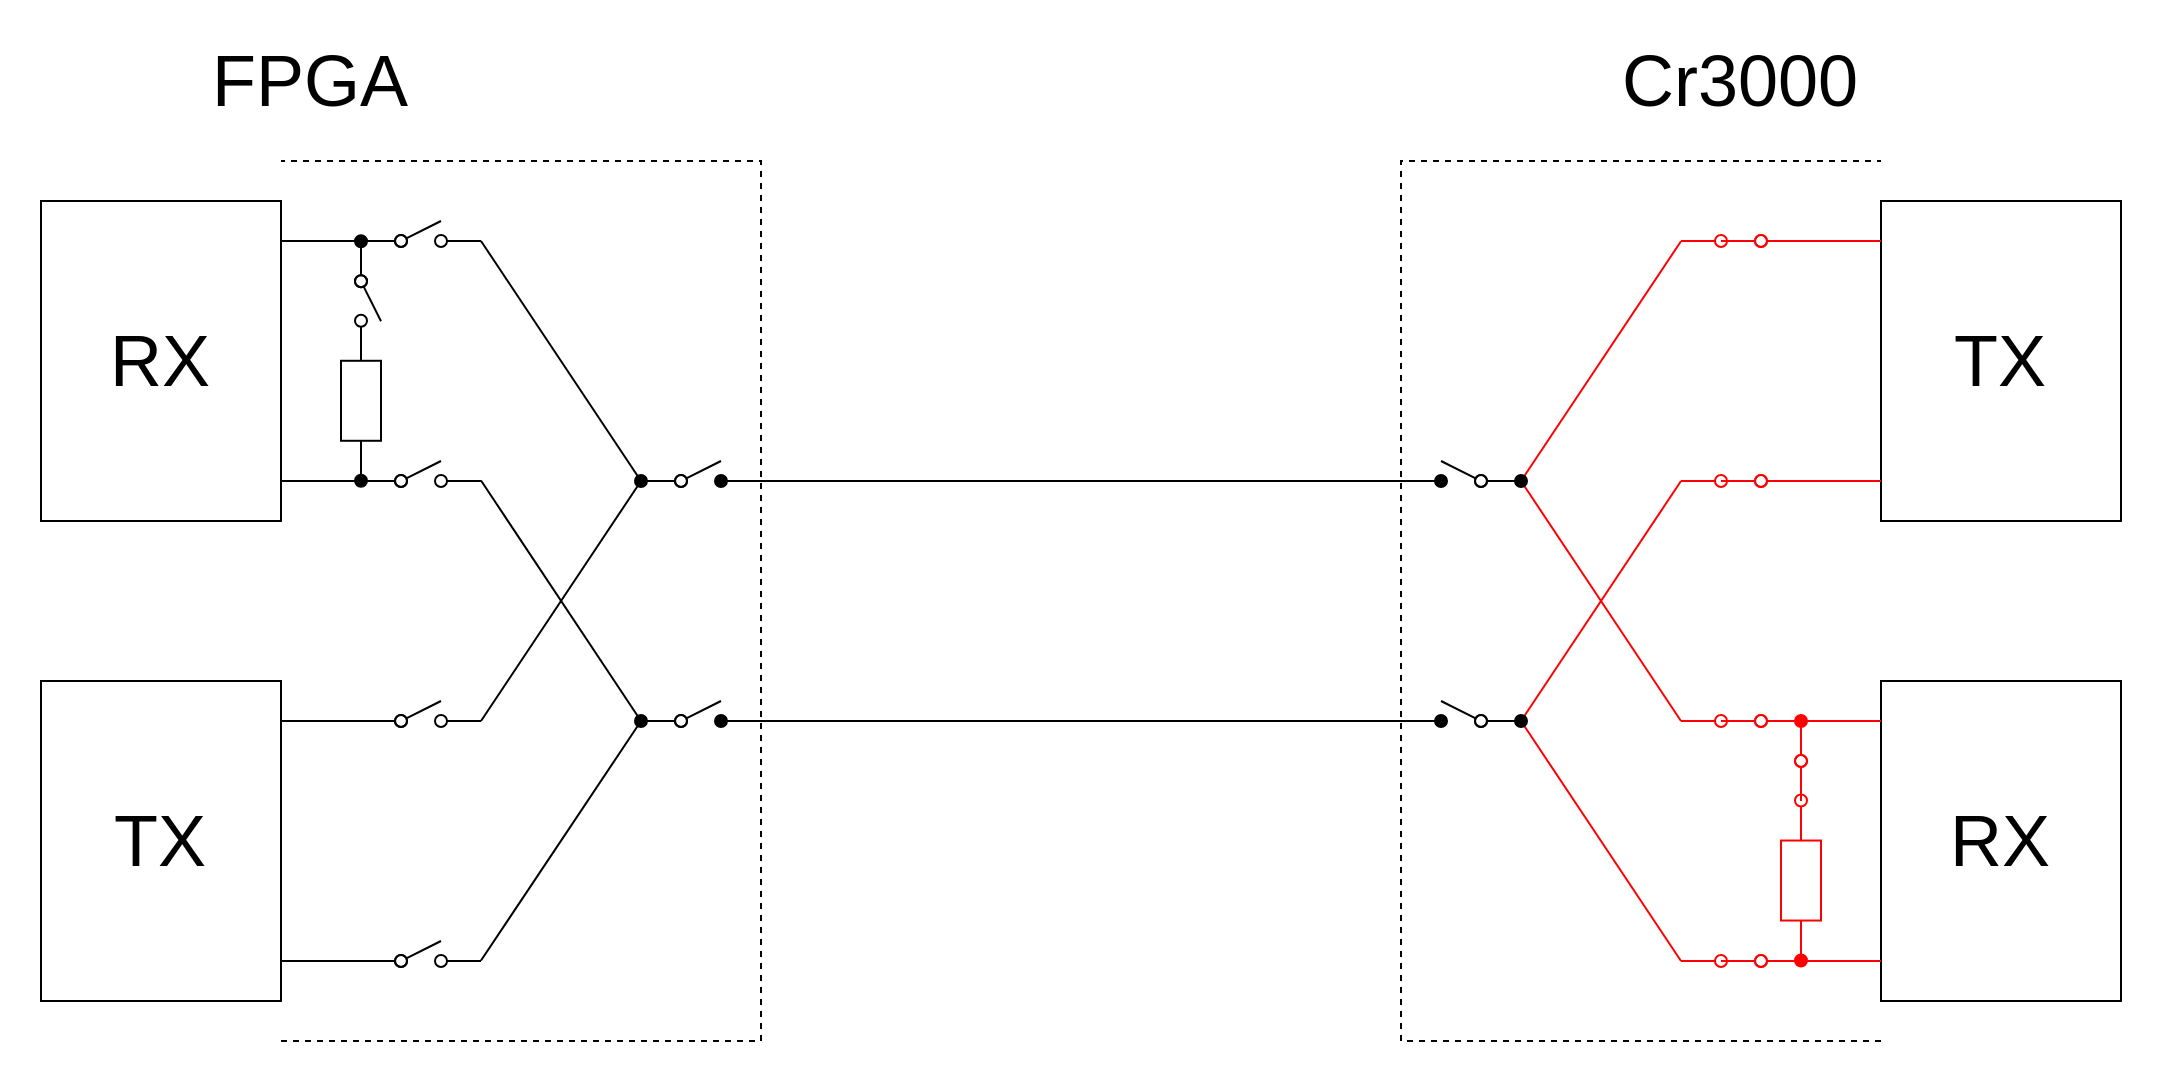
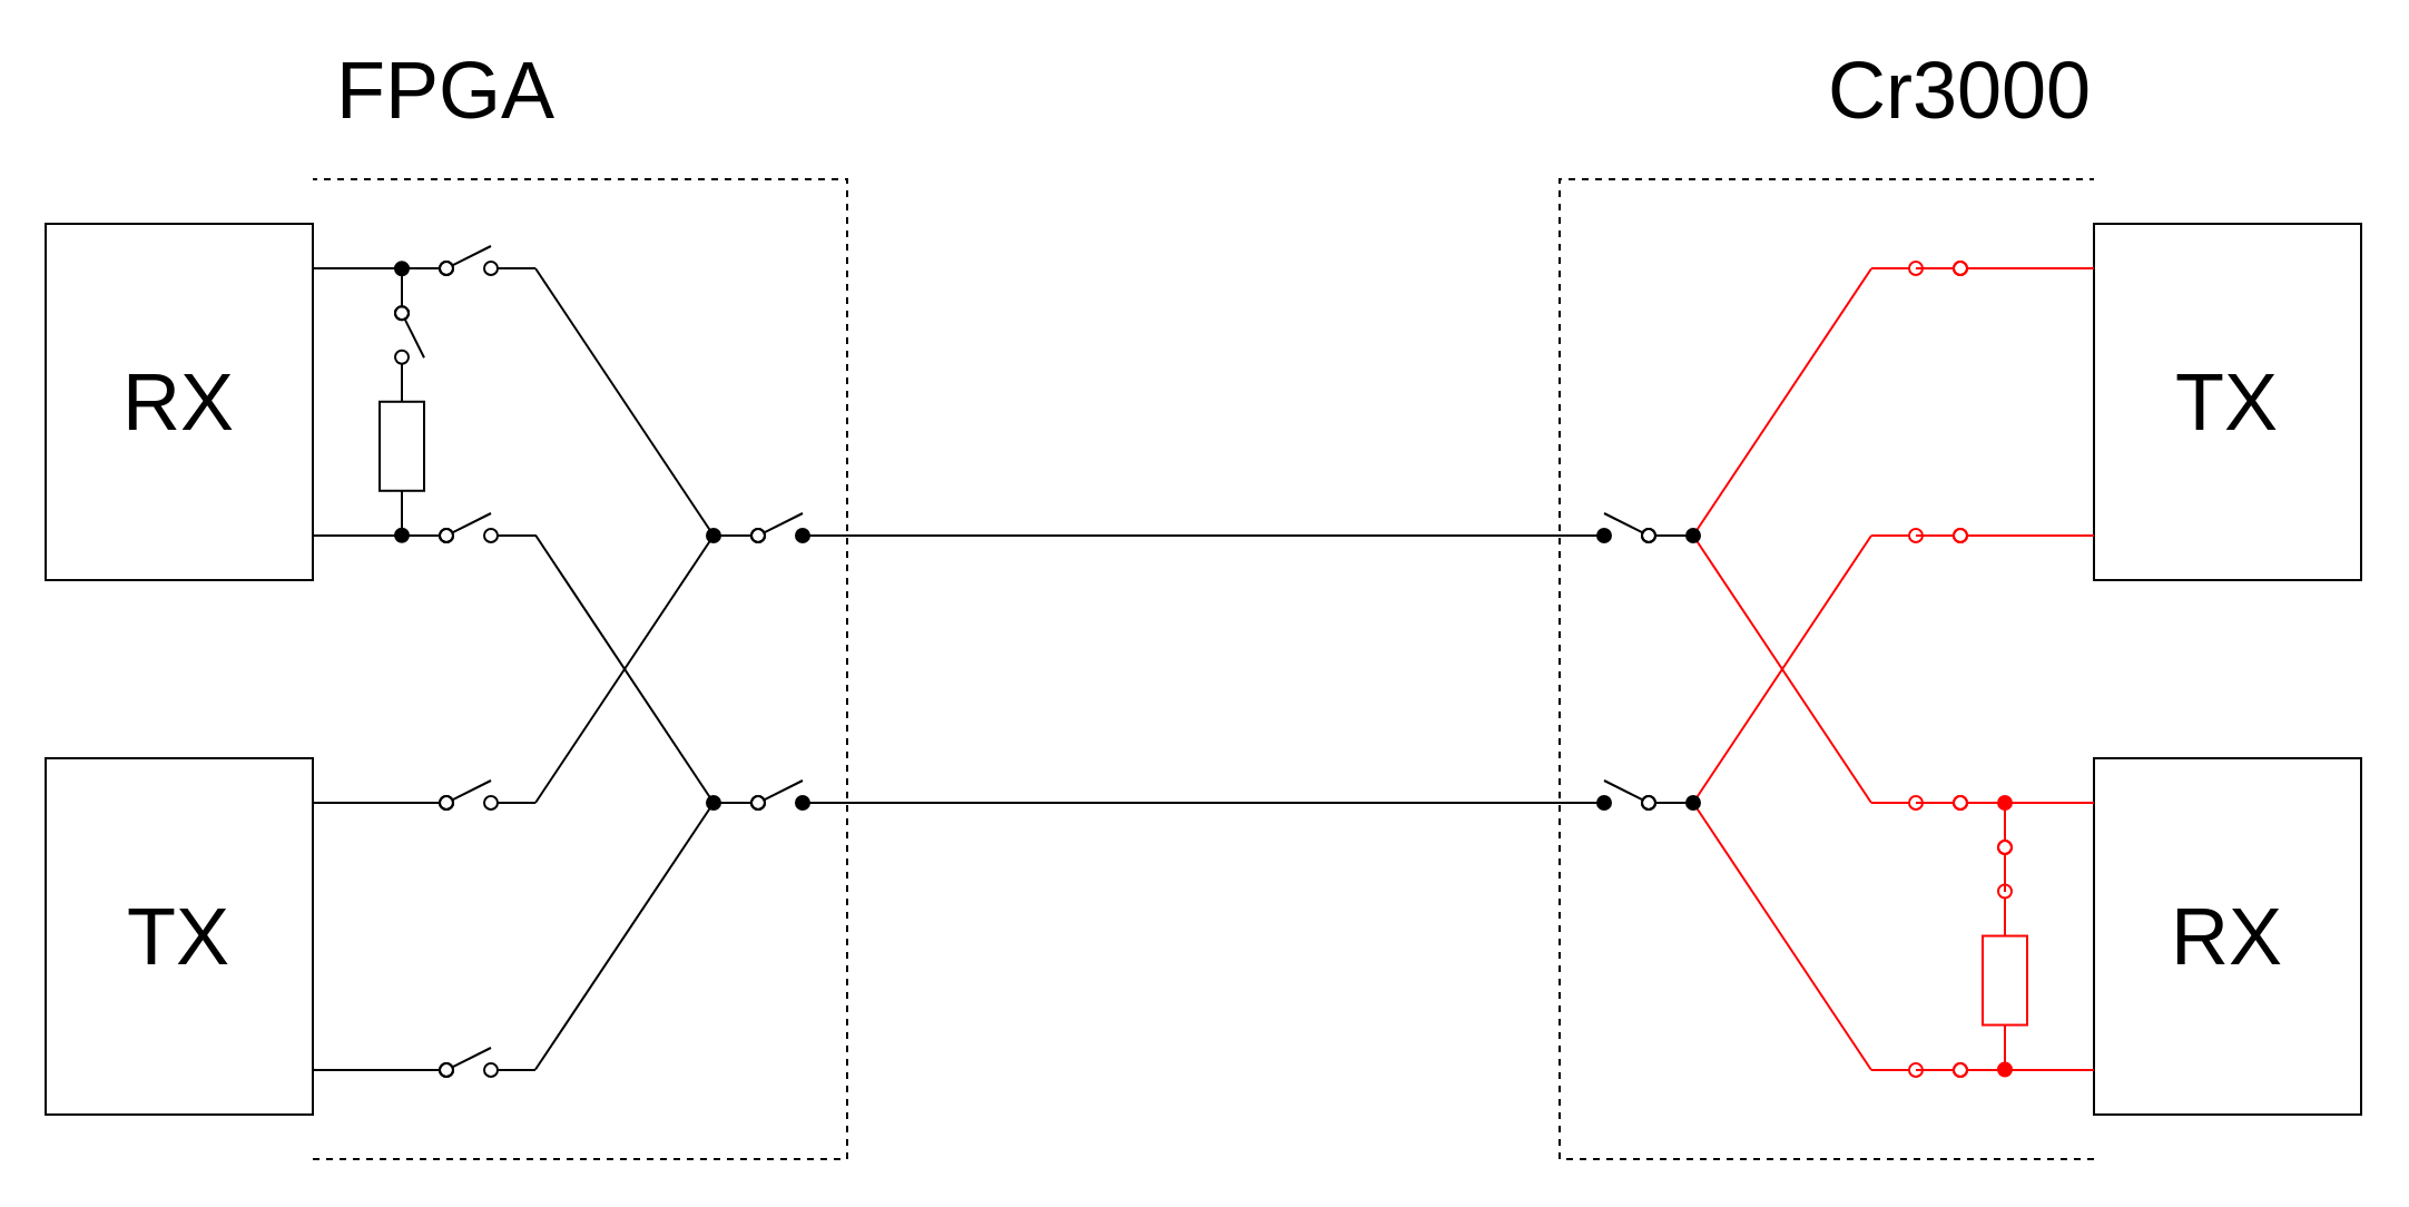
- <mxCell id="68" value="FPGA" style="rounded=0;whiteSpace=wrap;html=1;align=center;strokeWidth=1;fontSize=36;strokeColor=none;" parent="1" vertex="1"><mxGeometry x="95" y="20" width="120" height="40" as="geometry" /></mxCell>
+ <mxCell id="68" value="FPGA" style="rounded=0;whiteSpace=wrap;html=1;align=center;strokeWidth=1;fontSize=36;strokeColor=none;" parent="1" vertex="1"><mxGeometry x="140" y="20" width="120" height="40" as="geometry" /></mxCell>
- <mxCell id="69" value="Cr3000" style="rounded=0;whiteSpace=wrap;html=1;align=center;strokeWidth=1;fontSize=36;strokeColor=none;" parent="1" vertex="1"><mxGeometry x="810" y="20" width="120" height="40" as="geometry" /></mxCell>
+ <mxCell id="69" value="Cr3000" style="rounded=0;whiteSpace=wrap;html=1;align=center;strokeWidth=1;fontSize=36;strokeColor=none;" parent="1" vertex="1"><mxGeometry x="820" y="20" width="120" height="40" as="geometry" /></mxCell>
